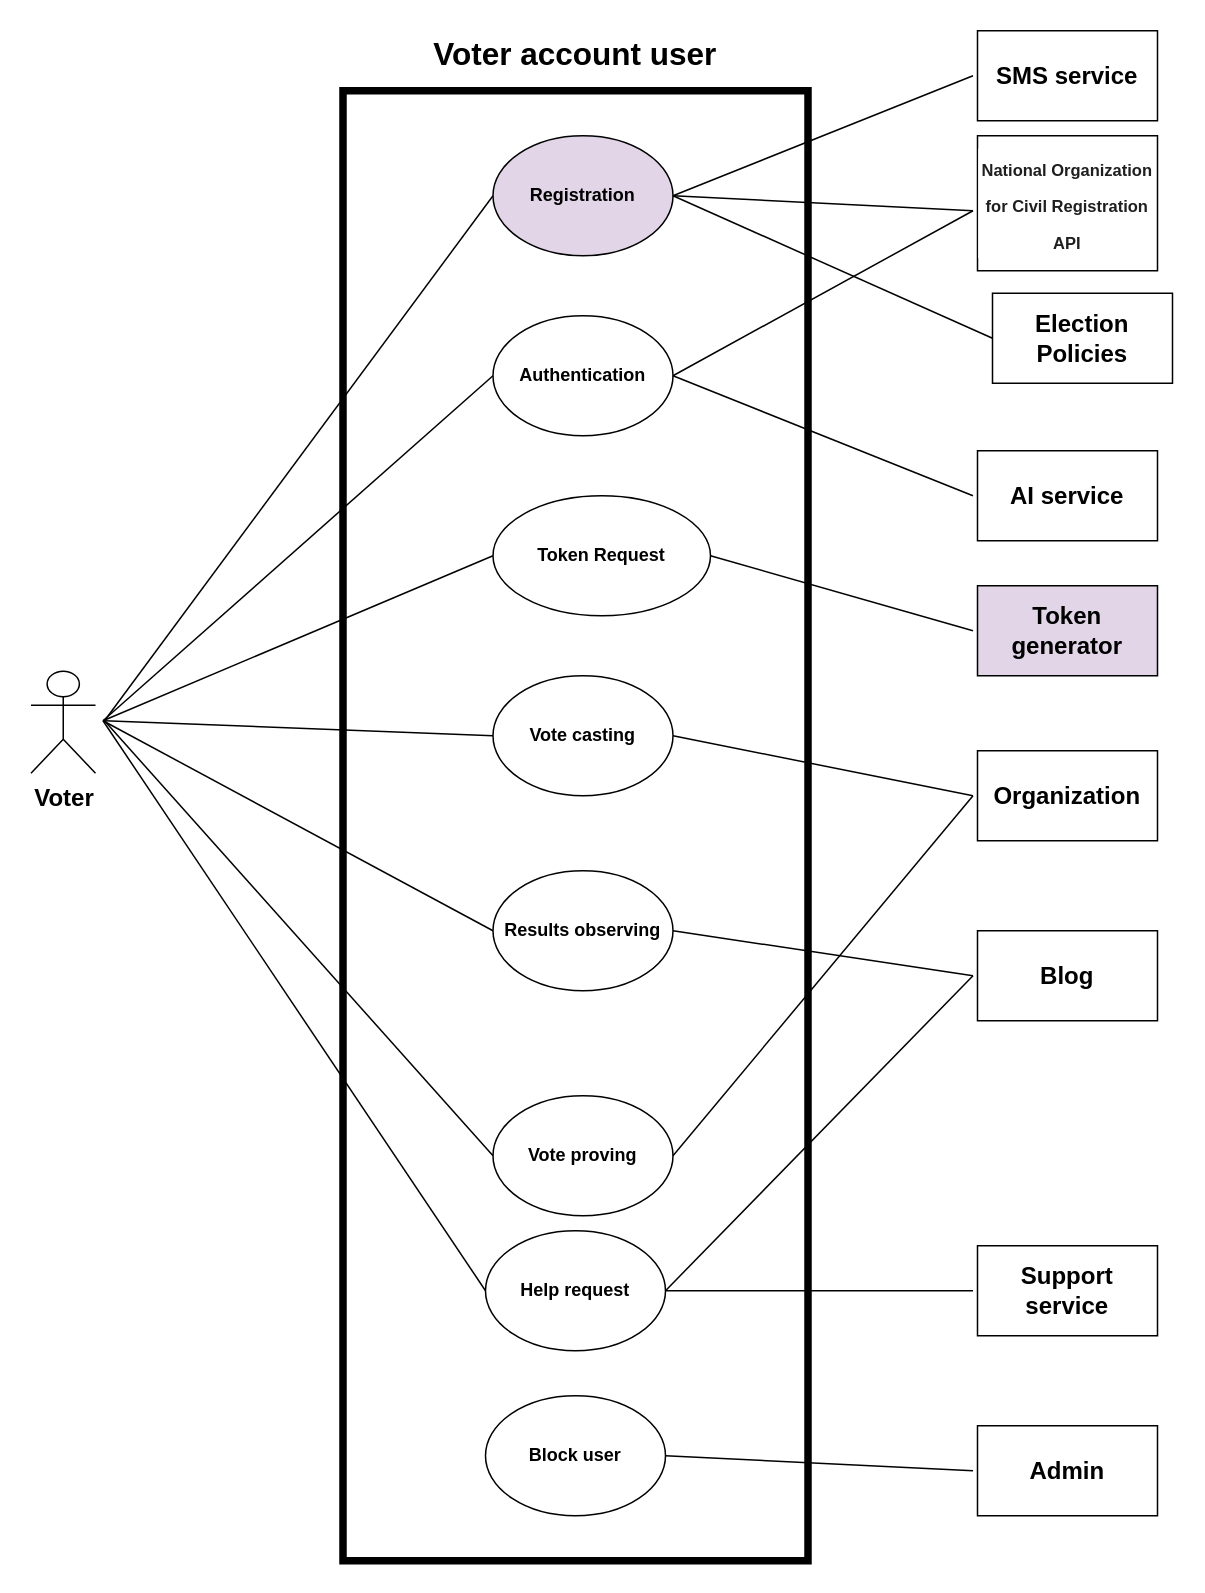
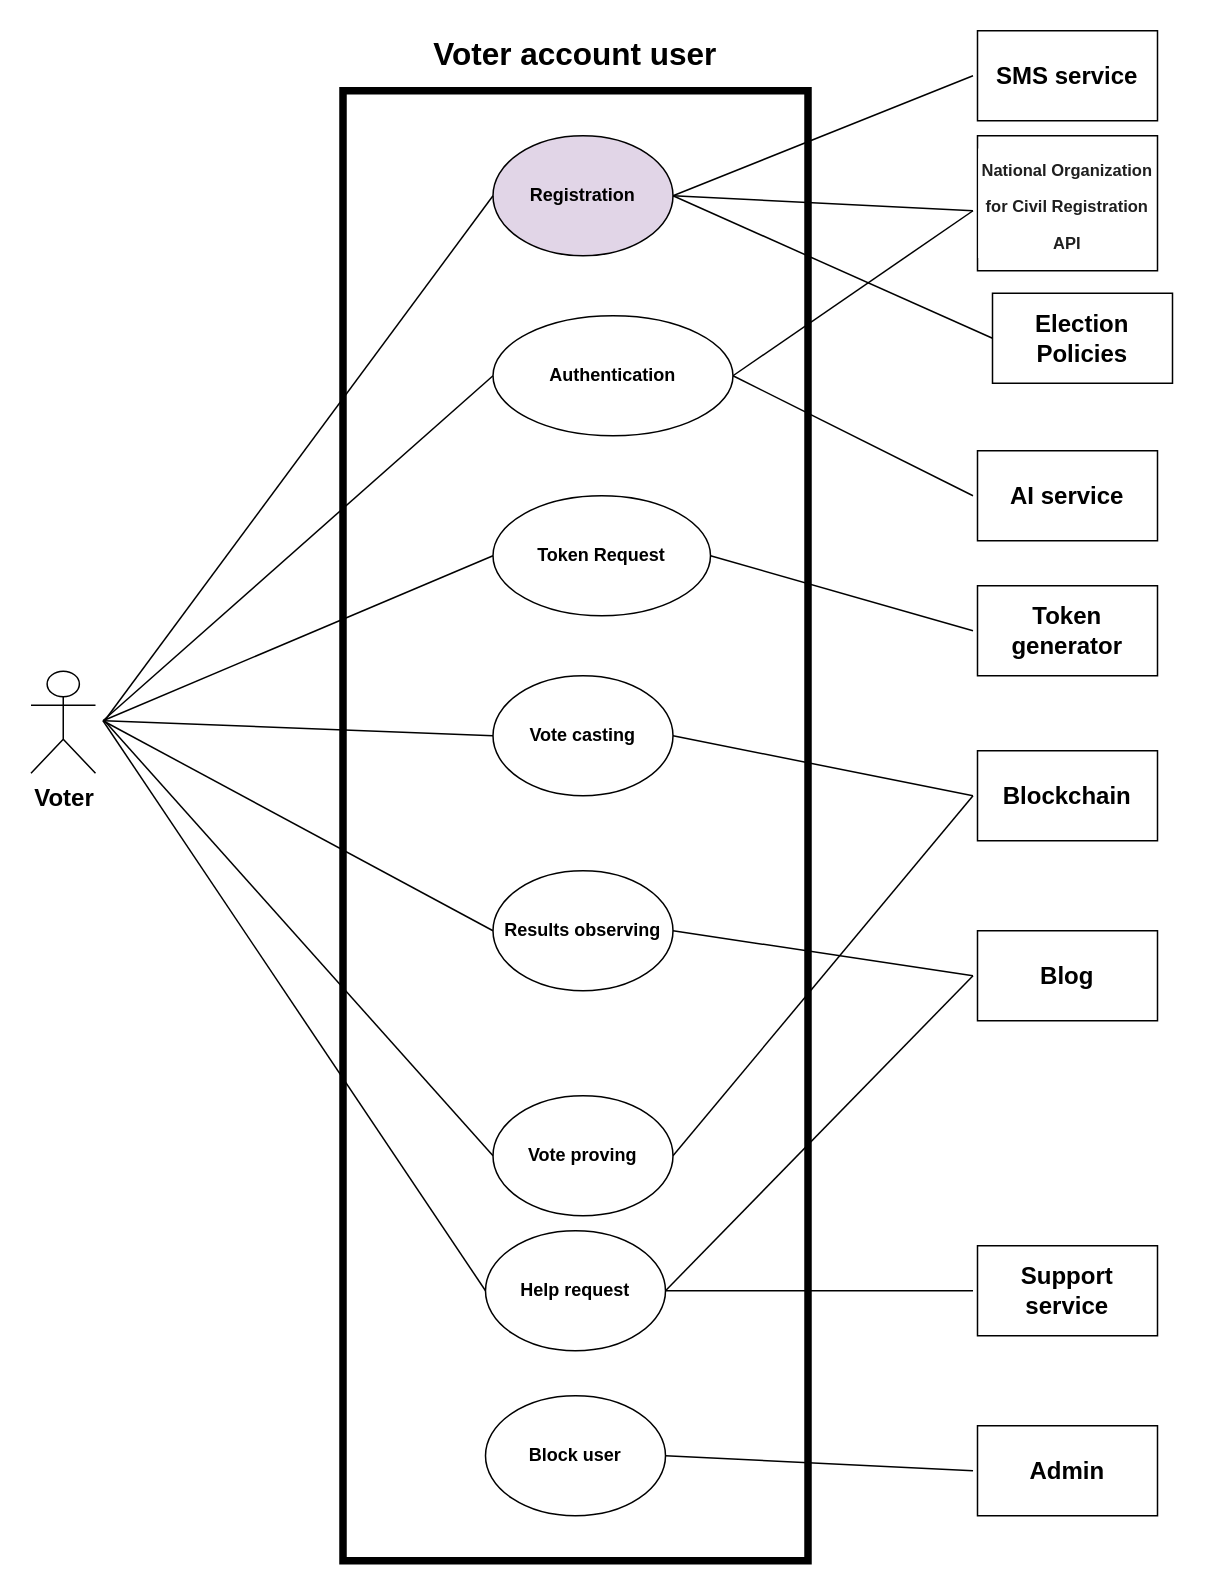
- <mxCell id="3" value="&lt;b&gt;Authentication&lt;/b&gt;" style="ellipse;whiteSpace=wrap;html=1;" parent="1" vertex="1"><mxGeometry x="328" y="210" width="120" height="80" as="geometry" /></mxCell>
+ <mxCell id="3" value="&lt;b&gt;Authentication&lt;/b&gt;" style="ellipse;whiteSpace=wrap;html=1;" parent="1" vertex="1"><mxGeometry x="328" y="210" width="160" height="80" as="geometry" /></mxCell>
- <mxCell id="26" value="&lt;b&gt;&lt;font style=&quot;font-size: 16px;&quot;&gt;Token generator&lt;/font&gt;&lt;/b&gt;" style="rounded=0;whiteSpace=wrap;html=1;fillColor=#e1d5e7;" vertex="1" parent="1"><mxGeometry x="651" y="390" width="120" height="60" as="geometry" /></mxCell>
+ <mxCell id="26" value="&lt;b&gt;&lt;font style=&quot;font-size: 16px;&quot;&gt;Token generator&lt;/font&gt;&lt;/b&gt;" style="rounded=0;whiteSpace=wrap;html=1;" vertex="1" parent="1"><mxGeometry x="651" y="390" width="120" height="60" as="geometry" /></mxCell>
- <mxCell id="28" value="&lt;b&gt;&lt;font style=&quot;font-size: 16px;&quot;&gt;Organization&lt;/font&gt;&lt;/b&gt;" style="rounded=0;whiteSpace=wrap;html=1;" vertex="1" parent="1"><mxGeometry x="651" y="500" width="120" height="60" as="geometry" /></mxCell>
+ <mxCell id="28" value="&lt;b&gt;&lt;font style=&quot;font-size: 16px;&quot;&gt;Blockchain&lt;/font&gt;&lt;/b&gt;" style="rounded=0;whiteSpace=wrap;html=1;" vertex="1" parent="1"><mxGeometry x="651" y="500" width="120" height="60" as="geometry" /></mxCell>
